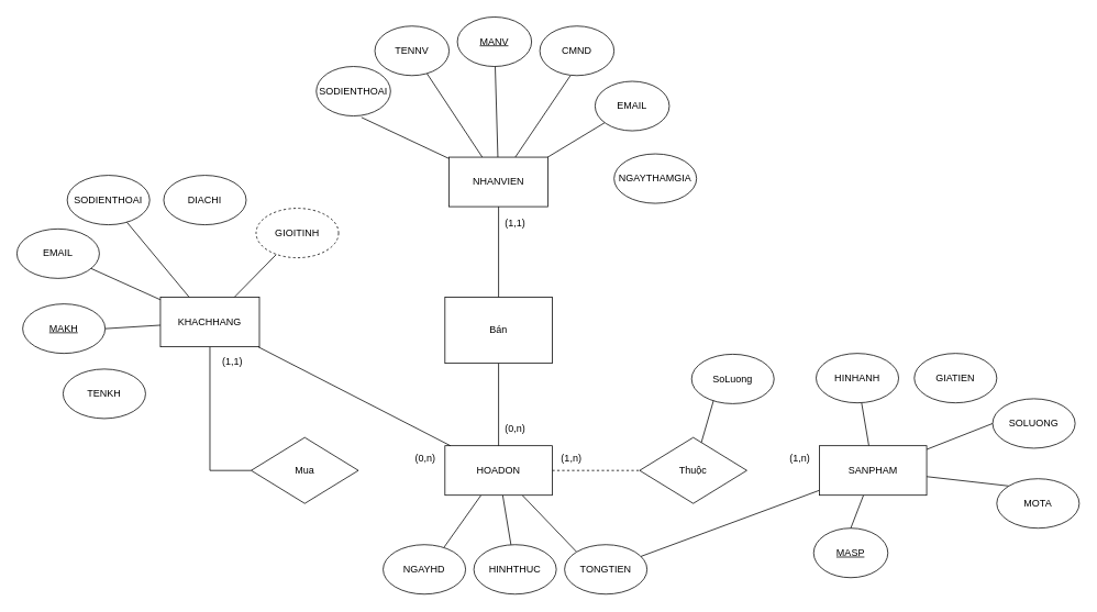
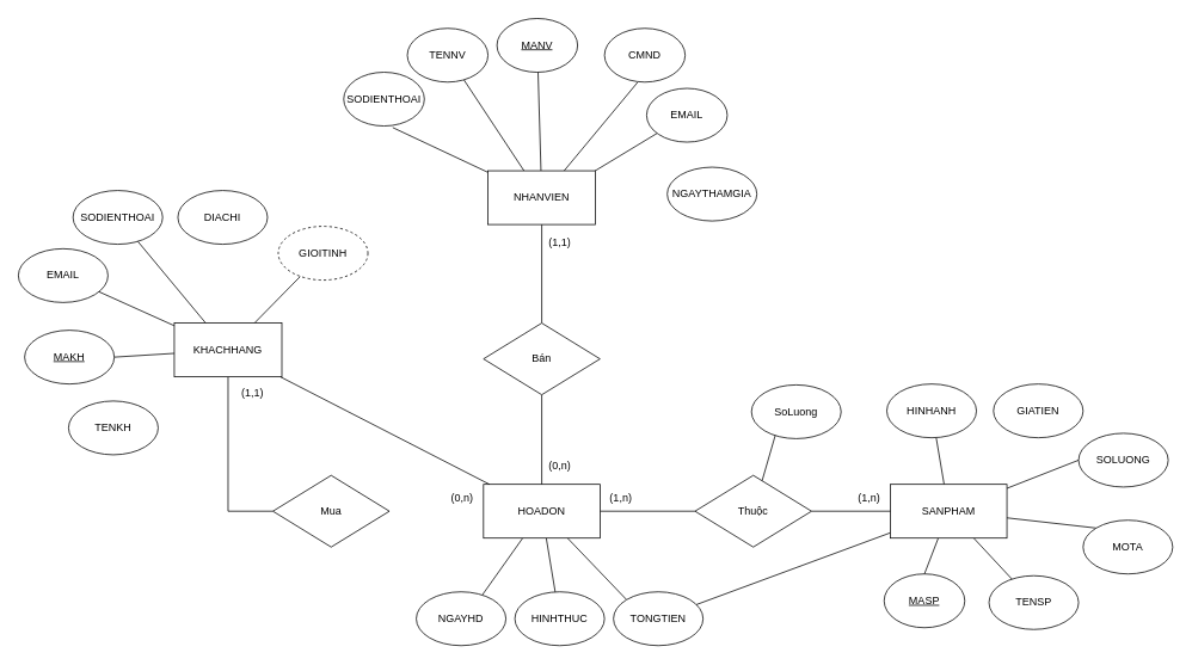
- <mxCell id="24" value="CMND" style="ellipse;whiteSpace=wrap;html=1;" parent="1" vertex="1"><mxGeometry x="654" y="31" width="90" height="60" as="geometry" /></mxCell>
+ <mxCell id="24" value="CMND" style="ellipse;whiteSpace=wrap;html=1;" parent="1" vertex="1"><mxGeometry x="674" y="31" width="90" height="60" as="geometry" /></mxCell>
- <mxCell id="56" value="Bán" style="whiteSpace=wrap;html=1;rounded=0;" parent="1" vertex="1"><mxGeometry x="539" y="360" width="130" height="80" as="geometry" /></mxCell>
+ <mxCell id="56" value="Bán" style="rhombus;whiteSpace=wrap;html=1;" parent="1" vertex="1"><mxGeometry x="539" y="360" width="130" height="80" as="geometry" /></mxCell>
- <mxCell id="12" style="edgeStyle=orthogonalEdgeStyle;rounded=0;orthogonalLoop=1;jettySize=auto;html=1;entryX=0;entryY=0.5;entryDx=0;entryDy=0;endArrow=none;endFill=0;dashed=1;" parent="1" source="13" target="54" edge="1"><mxGeometry relative="1" as="geometry" /></mxCell>
+ <mxCell id="12" style="edgeStyle=orthogonalEdgeStyle;rounded=0;orthogonalLoop=1;jettySize=auto;html=1;entryX=0;entryY=0.5;entryDx=0;entryDy=0;endArrow=none;endFill=0;" parent="1" source="13" target="54" edge="1"><mxGeometry relative="1" as="geometry" /></mxCell>
+ <mxCell id="52" style="edgeStyle=orthogonalEdgeStyle;rounded=0;orthogonalLoop=1;jettySize=auto;html=1;entryX=0;entryY=0.5;entryDx=0;entryDy=0;endArrow=none;endFill=0;" parent="1" source="54" target="45" edge="1"><mxGeometry relative="1" as="geometry" /></mxCell>
+ <mxCell id="40" style="edgeStyle=none;rounded=0;orthogonalLoop=1;jettySize=auto;html=1;endArrow=none;endFill=0;" parent="1" source="45" target="47" edge="1"><mxGeometry relative="1" as="geometry"><mxPoint x="1150.889" y="672.639" as="targetPoint" /></mxGeometry></mxCell>
+ <mxCell id="47" value="TENSP" style="ellipse;whiteSpace=wrap;html=1;" parent="1" vertex="1"><mxGeometry x="1103" y="642" width="100" height="60" as="geometry" /></mxCell>
